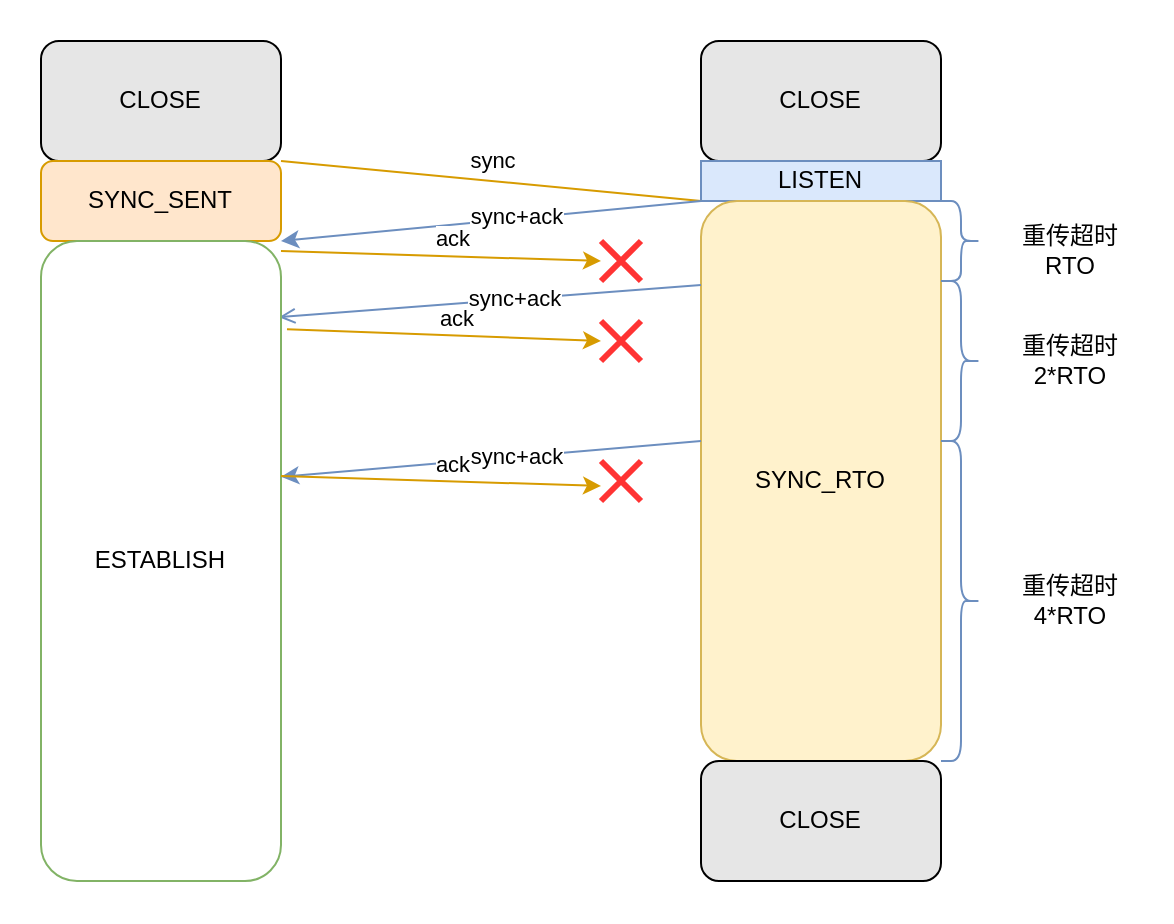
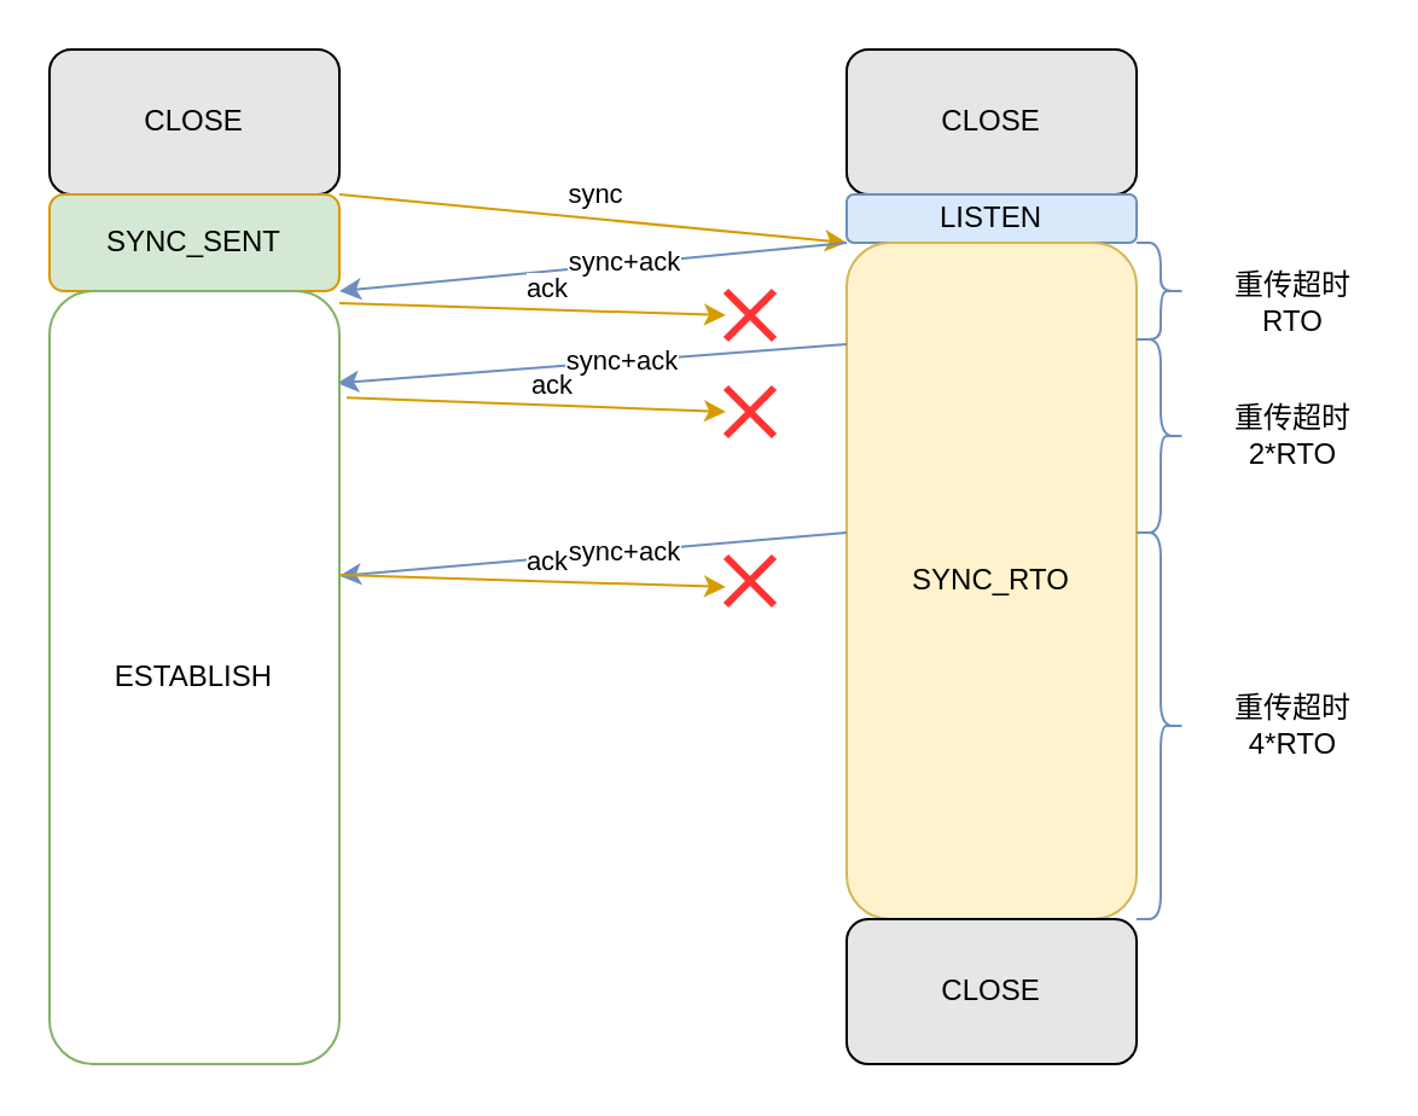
- <mxCell id="5" value="LISTEN" style="whiteSpace=wrap;html=1;fillColor=#dae8fc;strokeColor=#6c8ebf;rounded=0;" parent="1" vertex="1"><mxGeometry x="350" y="80" width="120" height="20" as="geometry" /></mxCell>
+ <mxCell id="5" value="LISTEN" style="rounded=1;whiteSpace=wrap;html=1;fillColor=#dae8fc;strokeColor=#6c8ebf;" parent="1" vertex="1"><mxGeometry x="350" y="80" width="120" height="20" as="geometry" /></mxCell>
- <mxCell id="6" value="" style="endArrow=none;html=1;rounded=0;exitX=1;exitY=0;exitDx=0;exitDy=0;fillColor=#ffe6cc;strokeColor=#d79b00;entryX=0;entryY=1;entryDx=0;entryDy=0;" parent="1" source="4" target="5" edge="1"><mxGeometry width="50" height="50" relative="1" as="geometry"><mxPoint x="260" y="370" as="sourcePoint" /><mxPoint x="340" y="100" as="targetPoint" /></mxGeometry></mxCell>
+ <mxCell id="6" value="" style="endArrow=classic;html=1;rounded=0;exitX=1;exitY=0;exitDx=0;exitDy=0;fillColor=#ffe6cc;strokeColor=#d79b00;entryX=0;entryY=1;entryDx=0;entryDy=0;" parent="1" source="4" target="5" edge="1"><mxGeometry width="50" height="50" relative="1" as="geometry"><mxPoint x="260" y="370" as="sourcePoint" /><mxPoint x="340" y="100" as="targetPoint" /></mxGeometry></mxCell>
- <mxCell id="4" value="SYNC_SENT" style="rounded=1;whiteSpace=wrap;html=1;fillColor=#ffe6cc;strokeColor=#d79b00;" parent="1" vertex="1"><mxGeometry x="20" y="80" width="120" height="40" as="geometry" /></mxCell>
+ <mxCell id="4" value="SYNC_SENT" style="rounded=1;whiteSpace=wrap;html=1;fillColor=#d5e8d4;strokeColor=#d79b00;" parent="1" vertex="1"><mxGeometry x="20" y="80" width="120" height="40" as="geometry" /></mxCell>
- <mxCell id="17" value="" style="endArrow=open;html=1;rounded=0;fillColor=#dae8fc;strokeColor=#6c8ebf;exitX=0;exitY=0.15;exitDx=0;exitDy=0;entryX=0.992;entryY=0.119;entryDx=0;entryDy=0;entryPerimeter=0;exitPerimeter=0;" parent="1" edge="1" target="22" source="8"><mxGeometry width="50" height="50" relative="1" as="geometry"><mxPoint x="344" y="140" as="sourcePoint" /><mxPoint x="174" y="150" as="targetPoint" /></mxGeometry></mxCell>
+ <mxCell id="17" value="" style="endArrow=classic;html=1;rounded=0;fillColor=#dae8fc;strokeColor=#6c8ebf;exitX=0;exitY=0.15;exitDx=0;exitDy=0;entryX=0.992;entryY=0.119;entryDx=0;entryDy=0;entryPerimeter=0;exitPerimeter=0;" parent="1" edge="1" target="22" source="8"><mxGeometry width="50" height="50" relative="1" as="geometry"><mxPoint x="344" y="140" as="sourcePoint" /><mxPoint x="174" y="150" as="targetPoint" /></mxGeometry></mxCell>
